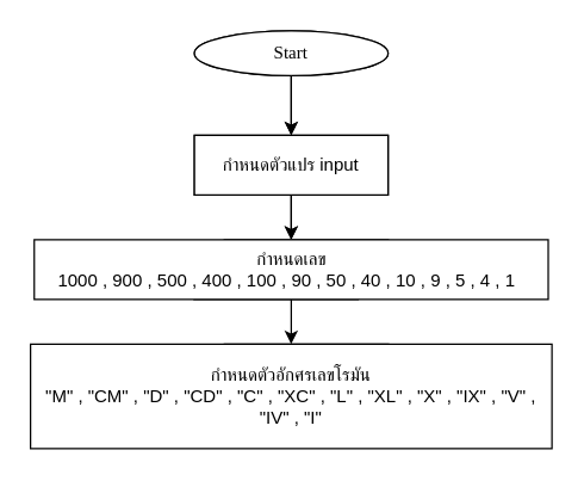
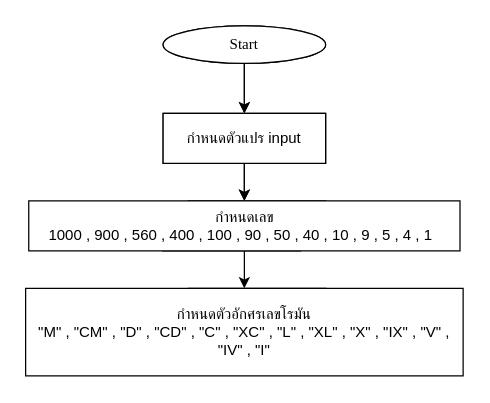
- <mxCell id="12" value="กำหนดเลข&lt;div&gt;1000 , 900 , 500 , 400 , 100 , 90 , 50 , 40 , 10 , 9 , 5 , 4 , 1&amp;nbsp;&amp;nbsp;&lt;/div&gt;" style="rounded=0;whiteSpace=wrap;html=1;" vertex="1" parent="1"><mxGeometry x="22.5" y="160" width="345" height="40" as="geometry" /></mxCell>
+ <mxCell id="12" value="กำหนดเลข&lt;div&gt;1000 , 900 , 560 , 400 , 100 , 90 , 50 , 40 , 10 , 9 , 5 , 4 , 1&amp;nbsp;&amp;nbsp;&lt;/div&gt;" style="rounded=0;whiteSpace=wrap;html=1;" vertex="1" parent="1"><mxGeometry x="22.5" y="160" width="345" height="40" as="geometry" /></mxCell>
